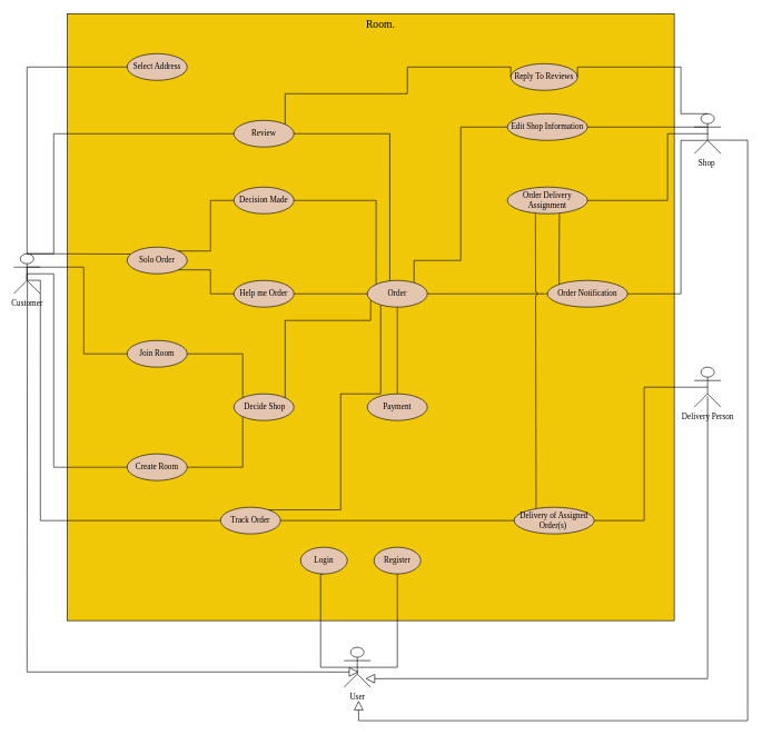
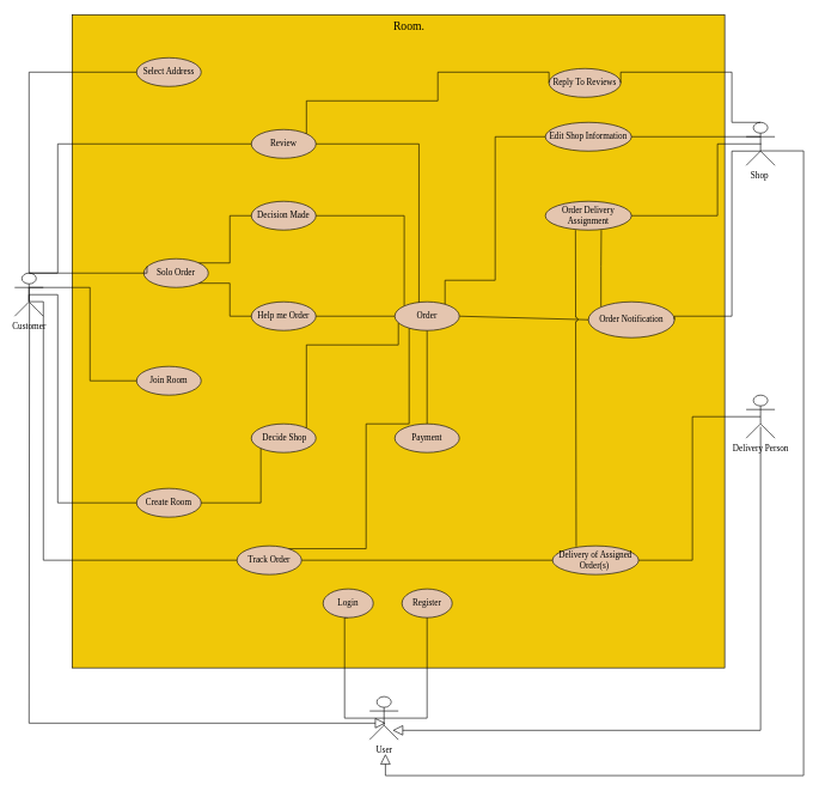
- <mxCell id="10" value="Solo Order" style="ellipse;whiteSpace=wrap;html=1;fillColor=#E4C5AF;fontFamily=Times New Roman;fontSize=12;" parent="1" vertex="1"><mxGeometry x="190" y="370" width="90" height="40" as="geometry" /></mxCell>
+ <mxCell id="10" value="Solo Order" style="ellipse;whiteSpace=wrap;html=1;fillColor=#E4C5AF;fontFamily=Times New Roman;fontSize=12;" parent="1" vertex="1"><mxGeometry x="200" y="360" width="90" height="40" as="geometry" /></mxCell>
- <mxCell id="45" value="Order Notification" style="ellipse;whiteSpace=wrap;html=1;fillColor=#E4C5AF;fontFamily=Times New Roman;" parent="1" vertex="1"><mxGeometry x="820" y="420" width="120" height="40" as="geometry" /></mxCell>
+ <mxCell id="45" value="Order Notification" style="ellipse;whiteSpace=wrap;html=1;fillColor=#E4C5AF;fontFamily=Times New Roman;" parent="1" vertex="1"><mxGeometry x="820" y="420" width="120" height="50" as="geometry" /></mxCell>
- <mxCell id="24" value="" style="edgeStyle=orthogonalEdgeStyle;html=1;endArrow=none;verticalAlign=bottom;rounded=0;entryX=0;entryY=0;entryDx=0;entryDy=0;exitX=1;exitY=0.5;exitDx=0;exitDy=0;" parent="1" source="19" target="21" edge="1"><mxGeometry width="160" relative="1" as="geometry"><mxPoint x="298.02" y="428" as="sourcePoint" /><mxPoint x="380" y="490" as="targetPoint" /></mxGeometry></mxCell>
